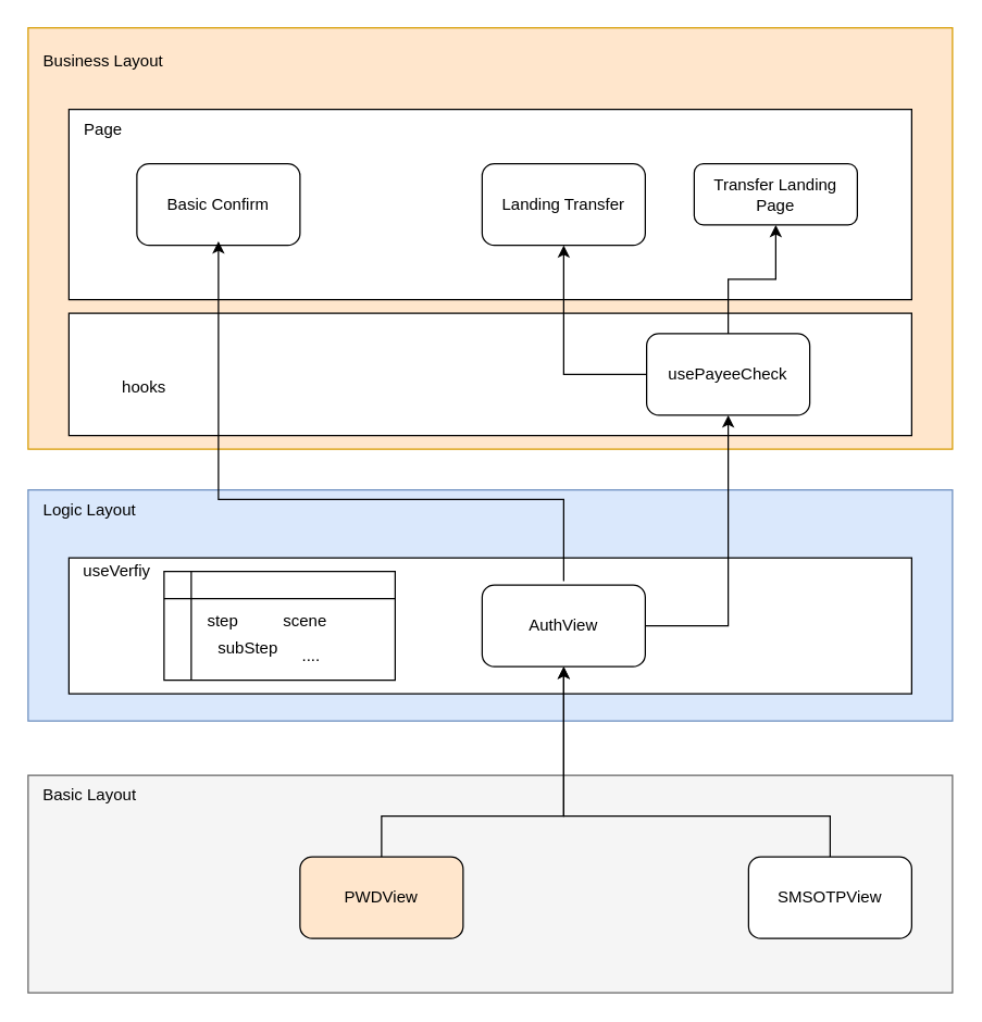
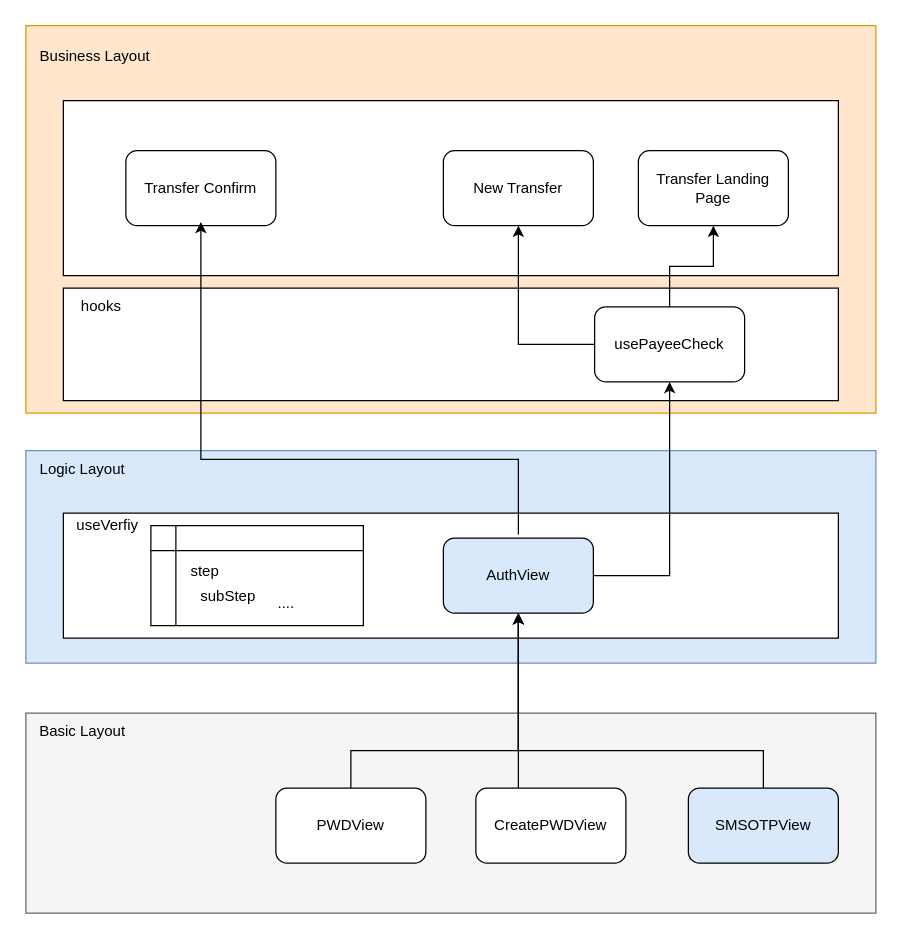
- <mxCell id="5" value="Page" style="text;html=1;align=center;verticalAlign=middle;resizable=0;points=[];autosize=1;strokeColor=none;fillColor=none;" parent="1" vertex="1"><mxGeometry x="50" y="80" width="50" height="30" as="geometry" /></mxCell>
- <mxCell id="27" value="Transfer Landing Page" style="rounded=1;whiteSpace=wrap;html=1;fontFamily=Helvetica;fontSize=12;fontColor=default;align=center;strokeColor=default;fillColor=default;" vertex="1" parent="1"><mxGeometry x="510" y="120" width="120" height="45" as="geometry" /></mxCell>
+ <mxCell id="27" value="Transfer Landing Page" style="rounded=1;whiteSpace=wrap;html=1;fontFamily=Helvetica;fontSize=12;fontColor=default;align=center;strokeColor=default;fillColor=default;" vertex="1" parent="1"><mxGeometry x="510" y="120" width="120" height="60" as="geometry" /></mxCell>
- <mxCell id="6" value="Basic Confirm" style="rounded=1;whiteSpace=wrap;html=1;fontFamily=Helvetica;fontSize=12;fontColor=default;align=center;strokeColor=default;fillColor=default;" parent="1" vertex="1"><mxGeometry x="100" y="120" width="120" height="60" as="geometry" /></mxCell>
+ <mxCell id="6" value="Transfer Confirm" style="rounded=1;whiteSpace=wrap;html=1;fontFamily=Helvetica;fontSize=12;fontColor=default;align=center;strokeColor=default;fillColor=default;" parent="1" vertex="1"><mxGeometry x="100" y="120" width="120" height="60" as="geometry" /></mxCell>
- <mxCell id="7" value="Landing Transfer" style="rounded=1;whiteSpace=wrap;html=1;fontFamily=Helvetica;fontSize=12;fontColor=default;align=center;strokeColor=default;fillColor=default;" parent="1" vertex="1"><mxGeometry x="354" y="120" width="120" height="60" as="geometry" /></mxCell>
+ <mxCell id="7" value="New Transfer" style="rounded=1;whiteSpace=wrap;html=1;fontFamily=Helvetica;fontSize=12;fontColor=default;align=center;strokeColor=default;fillColor=default;" parent="1" vertex="1"><mxGeometry x="354" y="120" width="120" height="60" as="geometry" /></mxCell>
- <mxCell id="33" value="hooks" style="text;html=1;align=center;verticalAlign=middle;resizable=0;points=[];autosize=1;strokeColor=none;fillColor=none;" vertex="1" parent="1"><mxGeometry x="75" y="270" width="60" height="30" as="geometry" /></mxCell>
+ <mxCell id="33" value="hooks" style="text;html=1;align=center;verticalAlign=middle;resizable=0;points=[];autosize=1;strokeColor=none;fillColor=none;" vertex="1" parent="1"><mxGeometry x="50" y="230" width="60" height="30" as="geometry" /></mxCell>
- <mxCell id="18" value="scene" style="text;html=1;strokeColor=none;fillColor=none;align=center;verticalAlign=middle;whiteSpace=wrap;rounded=0;" parent="15" vertex="1"><mxGeometry x="80" y="26.67" width="47.5" height="20" as="geometry" /></mxCell>
- <mxCell id="9" value="AuthView" style="rounded=1;whiteSpace=wrap;html=1;" parent="1" vertex="1"><mxGeometry x="354" y="430" width="120" height="60" as="geometry" /></mxCell>
+ <mxCell id="9" value="AuthView" style="rounded=1;whiteSpace=wrap;html=1;fillColor=#dae8fc;" parent="1" vertex="1"><mxGeometry x="354" y="430" width="120" height="60" as="geometry" /></mxCell>
+ <mxCell id="23" style="edgeStyle=orthogonalEdgeStyle;rounded=0;orthogonalLoop=1;jettySize=auto;html=1;" parent="1" source="24" target="9" edge="1"><mxGeometry relative="1" as="geometry"><Array as="points"><mxPoint x="414" y="610" /><mxPoint x="414" y="610" /></Array></mxGeometry></mxCell>
- <mxCell id="22" value="PWDView" style="rounded=1;whiteSpace=wrap;html=1;fillColor=#ffe6cc;" parent="1" vertex="1"><mxGeometry x="220" y="630" width="120" height="60" as="geometry" /></mxCell>
+ <mxCell id="22" value="PWDView" style="rounded=1;whiteSpace=wrap;html=1;" parent="1" vertex="1"><mxGeometry x="220" y="630" width="120" height="60" as="geometry" /></mxCell>
+ <mxCell id="24" value="CreatePWDView" style="rounded=1;whiteSpace=wrap;html=1;" parent="1" vertex="1"><mxGeometry x="380" y="630" width="120" height="60" as="geometry" /></mxCell>
- <mxCell id="26" value="SMSOTPView" style="rounded=1;whiteSpace=wrap;html=1;" parent="1" vertex="1"><mxGeometry x="550" y="630" width="120" height="60" as="geometry" /></mxCell>
+ <mxCell id="26" value="SMSOTPView" style="rounded=1;whiteSpace=wrap;html=1;fillColor=#dae8fc;" parent="1" vertex="1"><mxGeometry x="550" y="630" width="120" height="60" as="geometry" /></mxCell>
